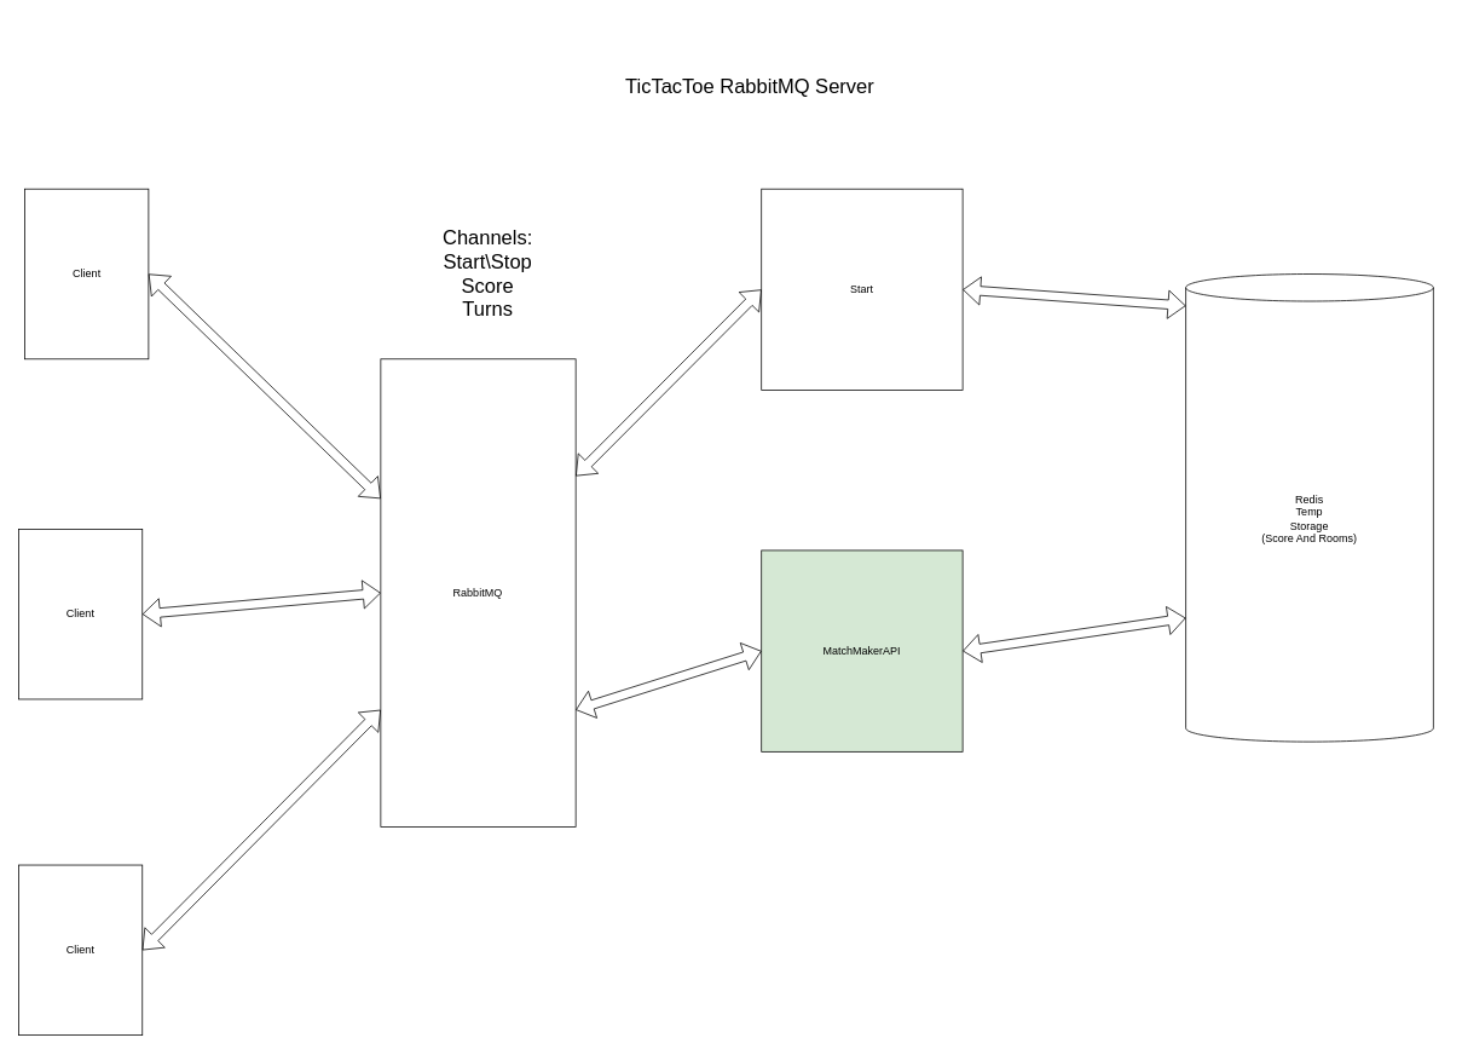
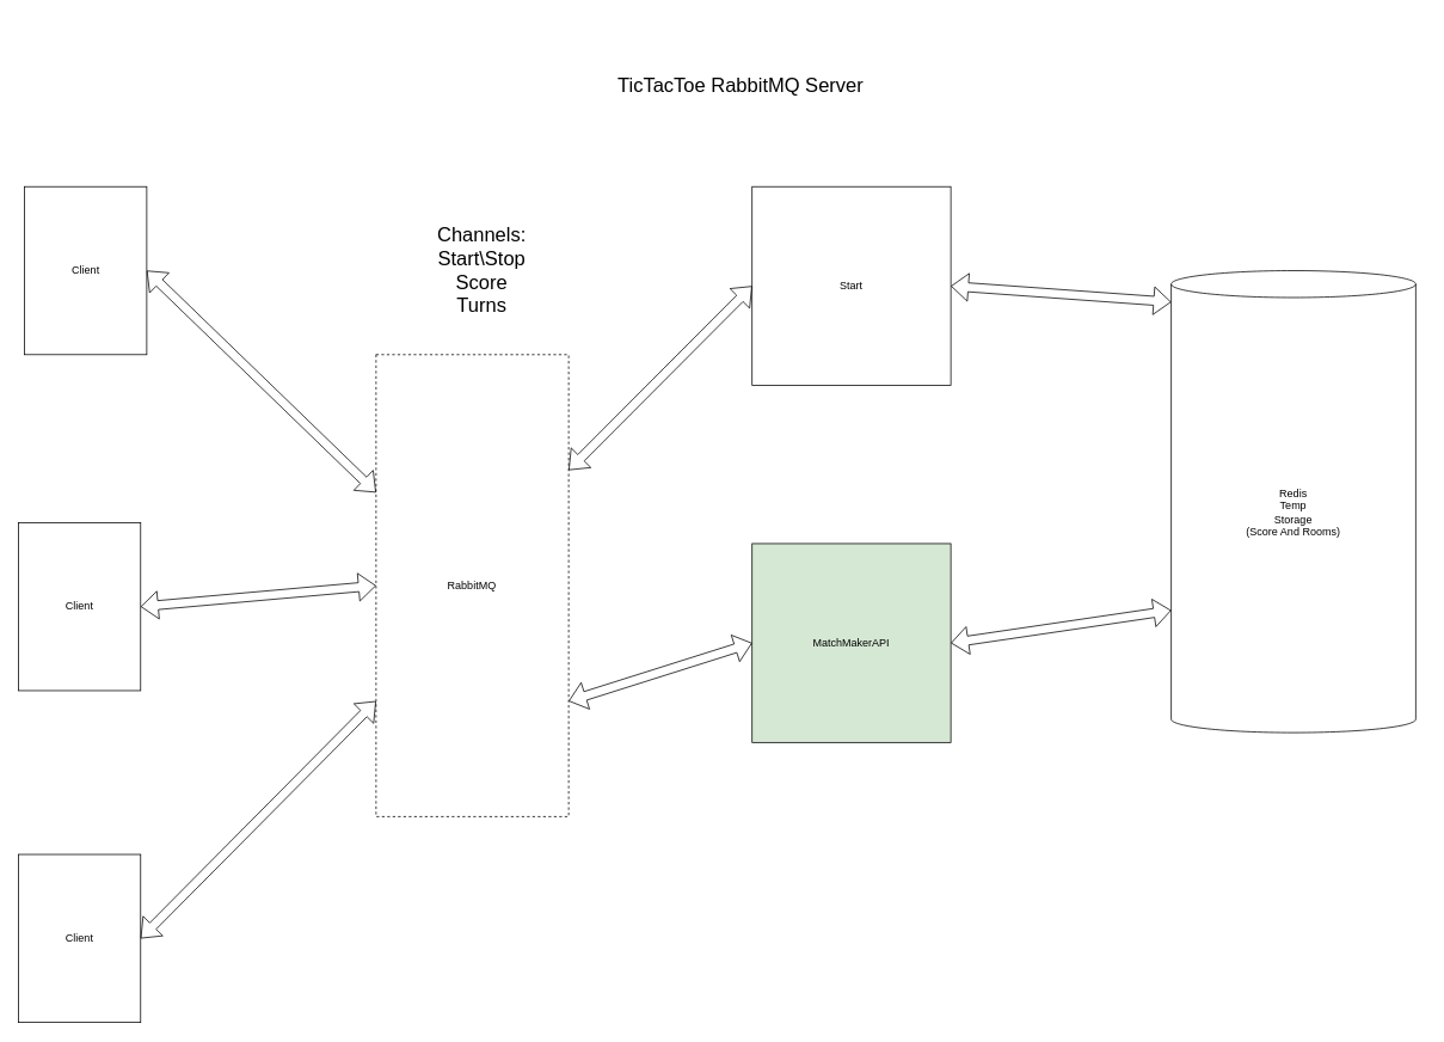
- <mxCell id="6" value="RabbitMQ" style="rounded=0;whiteSpace=wrap;html=1;" vertex="1" parent="2"><mxGeometry x="399.326" y="374.895" width="215.022" height="515.481" as="geometry" /></mxCell>
+ <mxCell id="6" value="RabbitMQ" style="rounded=0;whiteSpace=wrap;html=1;dashed=1;" vertex="1" parent="2"><mxGeometry x="399.326" y="374.895" width="215.022" height="515.481" as="geometry" /></mxCell>
